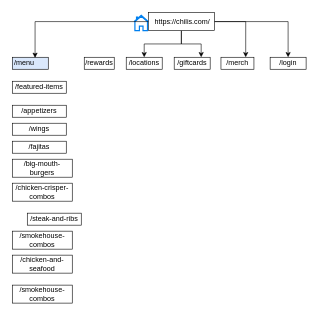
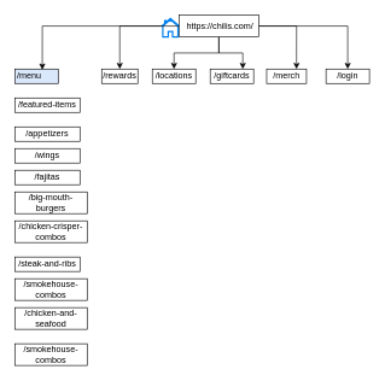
+ <mxCell id="3" style="edgeStyle=orthogonalEdgeStyle;rounded=0;orthogonalLoop=1;jettySize=auto;html=1;entryX=0.5;entryY=0;entryDx=0;entryDy=0;" edge="1" parent="1" source="7" target="12"><mxGeometry relative="1" as="geometry" /></mxCell>
- <mxCell id="21" value="/steak-and-ribs" style="rounded=0;whiteSpace=wrap;html=1;" vertex="1" parent="1"><mxGeometry x="45" y="355" width="90" height="20" as="geometry" /></mxCell>
+ <mxCell id="21" value="/steak-and-ribs" style="rounded=0;whiteSpace=wrap;html=1;" vertex="1" parent="1"><mxGeometry x="20" y="355" width="90" height="20" as="geometry" /></mxCell>
